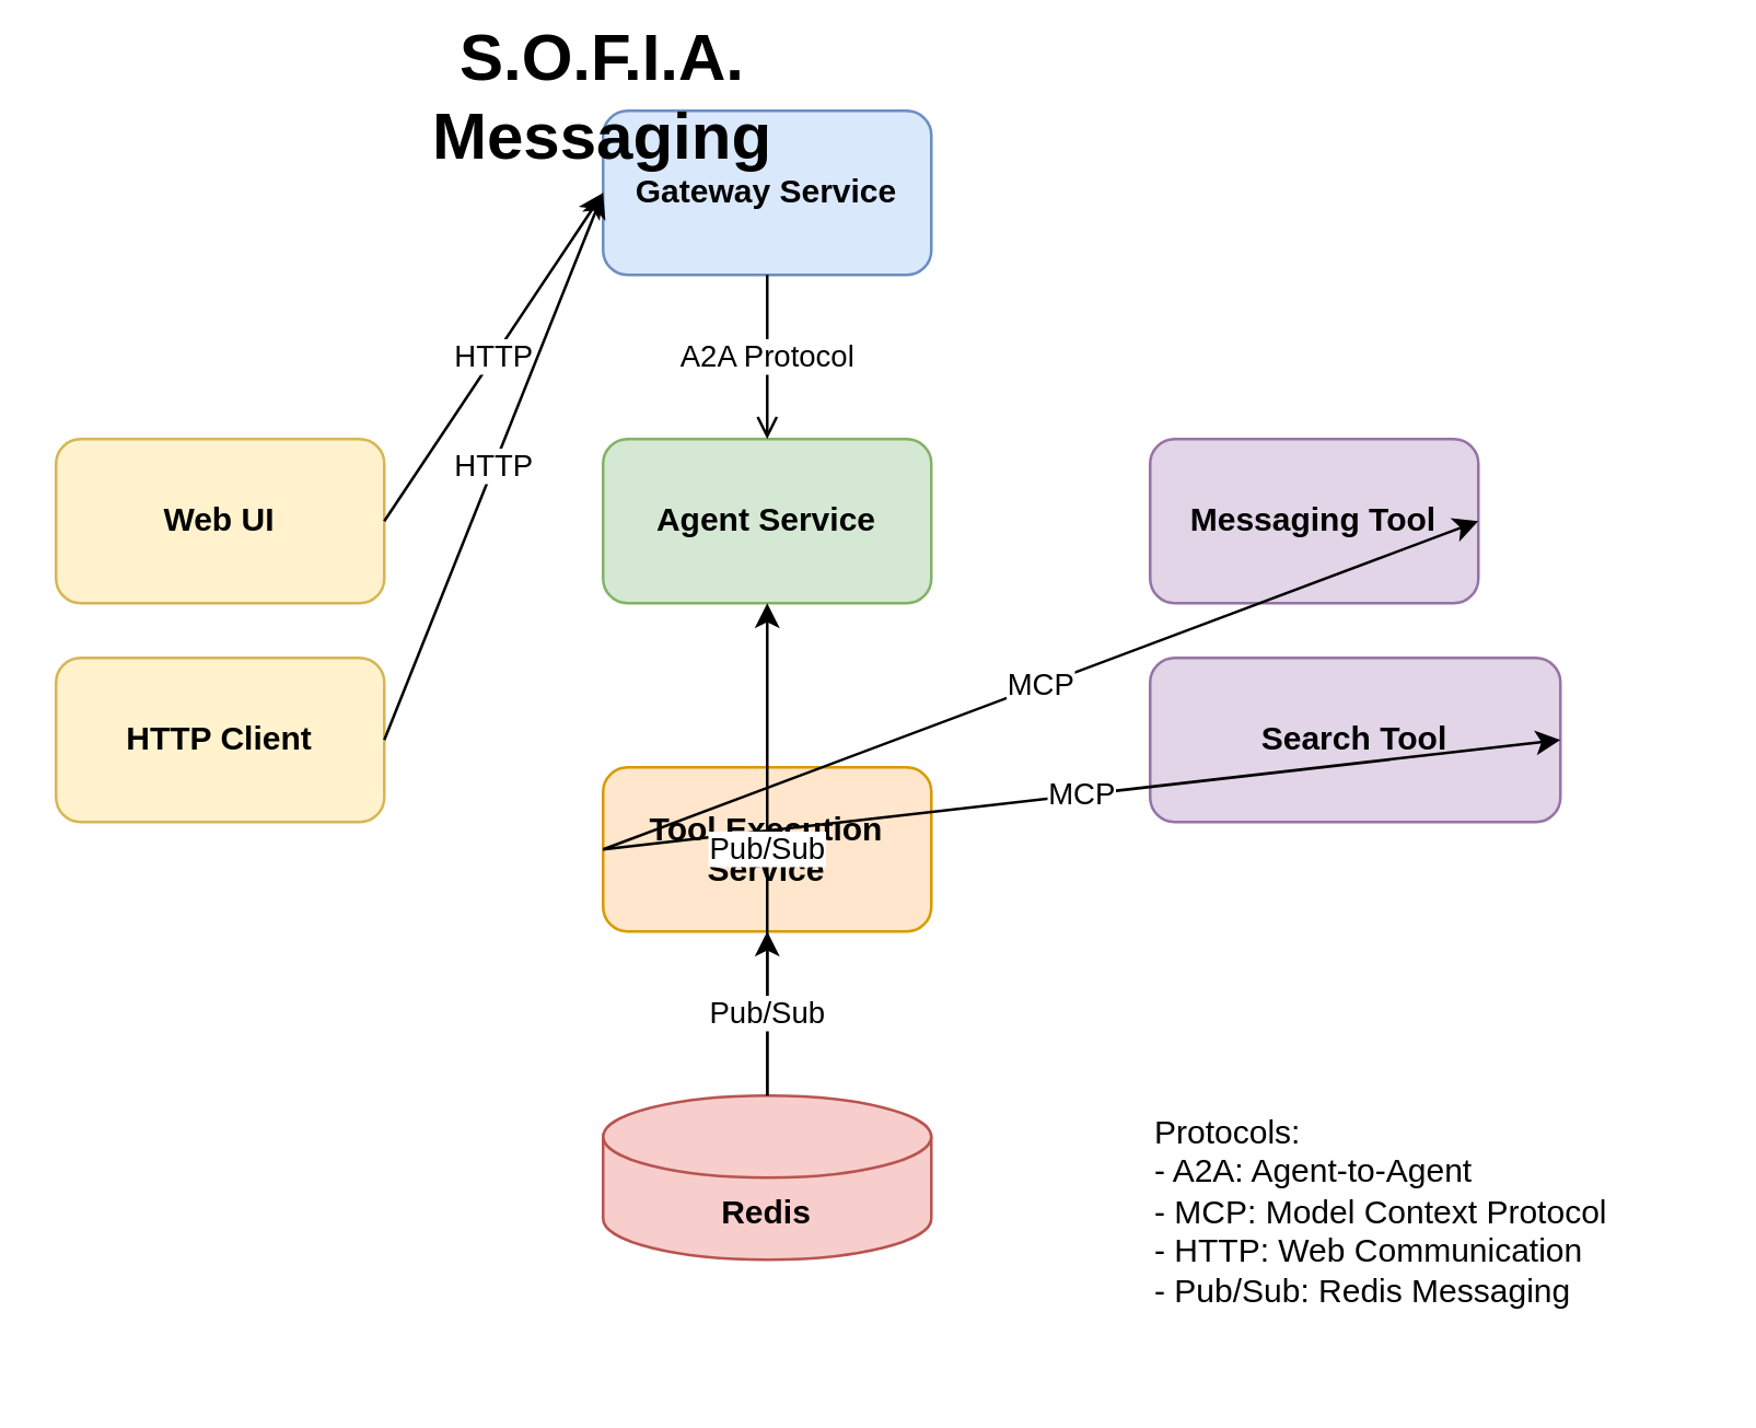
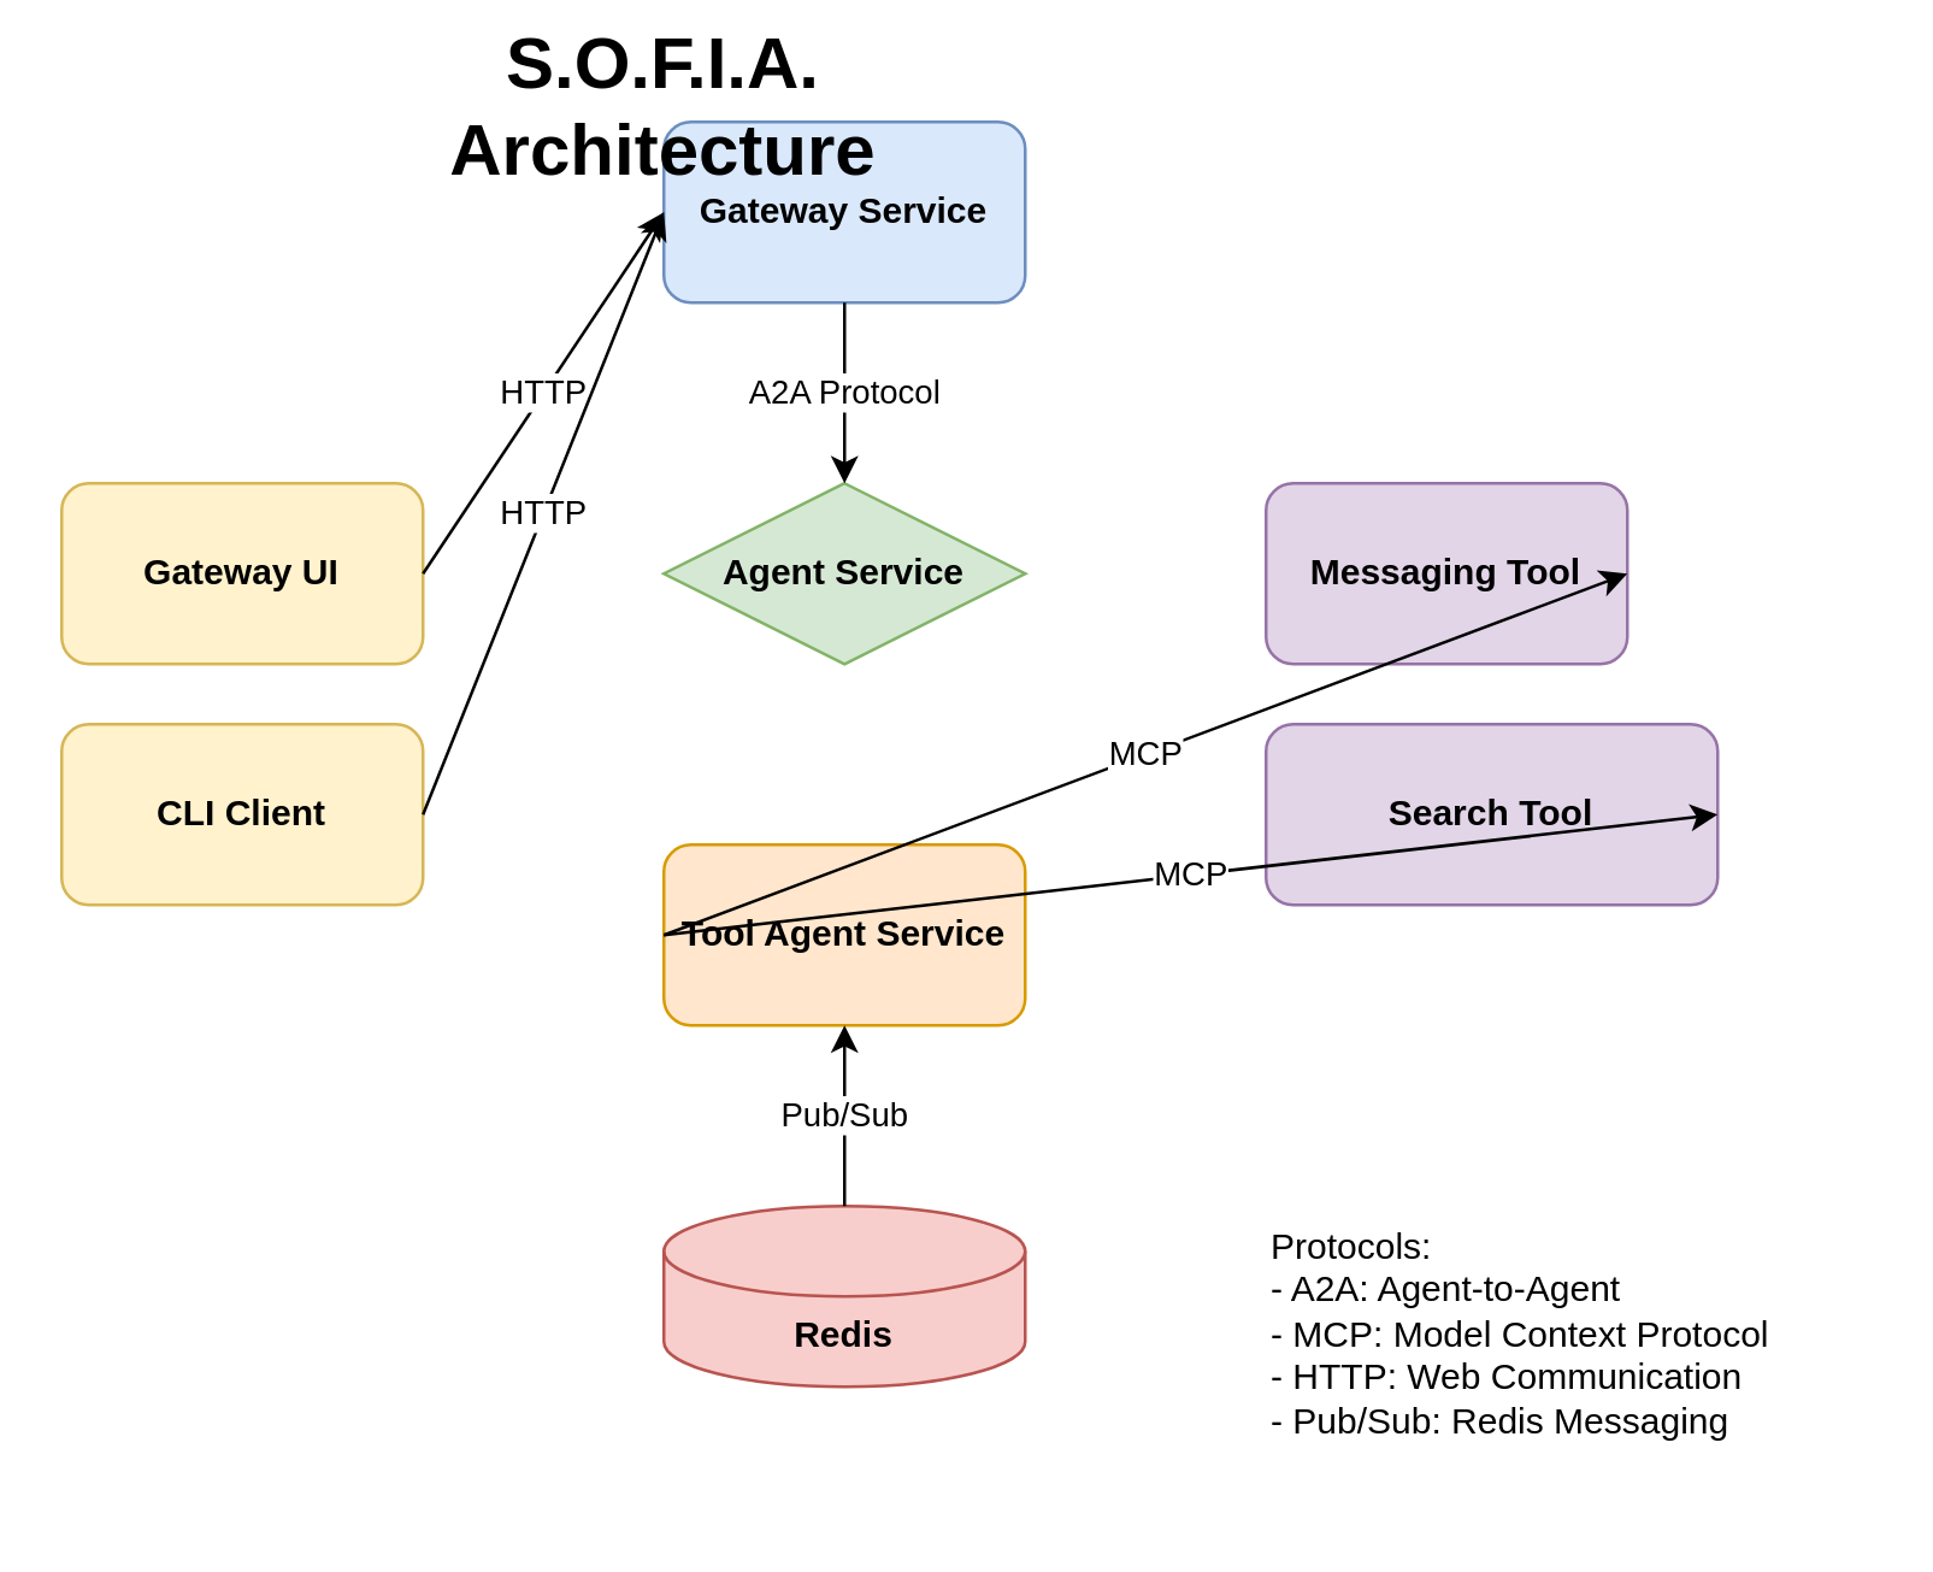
- <mxCell id="17" value="S.O.F.I.A. Messaging" style="text;html=1;strokeColor=none;fillColor=none;align=center;verticalAlign=middle;whiteSpace=wrap;rounded=0;fontSize=24;fontStyle=1" vertex="1" parent="1"><mxGeometry x="120" y="20" width="200" height="30" as="geometry" /></mxCell>
+ <mxCell id="17" value="S.O.F.I.A. Architecture" style="text;html=1;strokeColor=none;fillColor=none;align=center;verticalAlign=middle;whiteSpace=wrap;rounded=0;fontSize=24;fontStyle=1" vertex="1" parent="1"><mxGeometry x="120" y="20" width="200" height="30" as="geometry" /></mxCell>
- <mxCell id="12" value="A2A Protocol" style="endArrow=open;html=1;exitX=0.5;exitY=1;exitDx=0;exitDy=0;entryX=0.5;entryY=0;entryDx=0;entryDy=0;" edge="1" parent="1" source="2" target="3"><mxGeometry width="50" height="50" relative="1" as="geometry" /></mxCell>
+ <mxCell id="12" value="A2A Protocol" style="endArrow=classic;html=1;exitX=0.5;exitY=1;exitDx=0;exitDy=0;entryX=0.5;entryY=0;entryDx=0;entryDy=0;" edge="1" parent="1" source="2" target="3"><mxGeometry width="50" height="50" relative="1" as="geometry" /></mxCell>
- <mxCell id="8" value="Web UI" style="rounded=1;whiteSpace=wrap;html=1;fillColor=#fff2cc;strokeColor=#d6b656;fontStyle=1" vertex="1" parent="1"><mxGeometry x="20" y="160" width="120" height="60" as="geometry" /></mxCell>
+ <mxCell id="8" value="Gateway UI" style="rounded=1;whiteSpace=wrap;html=1;fillColor=#fff2cc;strokeColor=#d6b656;fontStyle=1" vertex="1" parent="1"><mxGeometry x="20" y="160" width="120" height="60" as="geometry" /></mxCell>
- <mxCell id="3" value="Agent Service" style="rounded=1;whiteSpace=wrap;html=1;fillColor=#d5e8d4;strokeColor=#82b366;fontStyle=1" vertex="1" parent="1"><mxGeometry x="220" y="160" width="120" height="60" as="geometry" /></mxCell>
+ <mxCell id="3" value="Agent Service" style="rhombus;whiteSpace=wrap;html=1;fillColor=#d5e8d4;strokeColor=#82b366;fontStyle=1;" vertex="1" parent="1"><mxGeometry x="220" y="160" width="120" height="60" as="geometry" /></mxCell>
- <mxCell id="15" value="Pub/Sub" style="endArrow=classic;html=1;exitX=0.5;exitY=0;exitDx=0;exitDy=0;entryX=0.5;entryY=1;entryDx=0;entryDy=0;" edge="1" parent="1" source="5" target="3"><mxGeometry width="50" height="50" relative="1" as="geometry" /></mxCell>
- <mxCell id="9" value="HTTP Client" style="rounded=1;whiteSpace=wrap;html=1;fillColor=#fff2cc;strokeColor=#d6b656;fontStyle=1" vertex="1" parent="1"><mxGeometry x="20" y="240" width="120" height="60" as="geometry" /></mxCell>
+ <mxCell id="9" value="CLI Client" style="rounded=1;whiteSpace=wrap;html=1;fillColor=#fff2cc;strokeColor=#d6b656;fontStyle=1" vertex="1" parent="1"><mxGeometry x="20" y="240" width="120" height="60" as="geometry" /></mxCell>
- <mxCell id="4" value="Tool Execution Service" style="rounded=1;whiteSpace=wrap;html=1;fillColor=#ffe6cc;strokeColor=#d79b00;fontStyle=1" vertex="1" parent="1"><mxGeometry x="220" y="280" width="120" height="60" as="geometry" /></mxCell>
+ <mxCell id="4" value="Tool Agent Service" style="rounded=1;whiteSpace=wrap;html=1;fillColor=#ffe6cc;strokeColor=#d79b00;fontStyle=1" vertex="1" parent="1"><mxGeometry x="220" y="280" width="120" height="60" as="geometry" /></mxCell>
